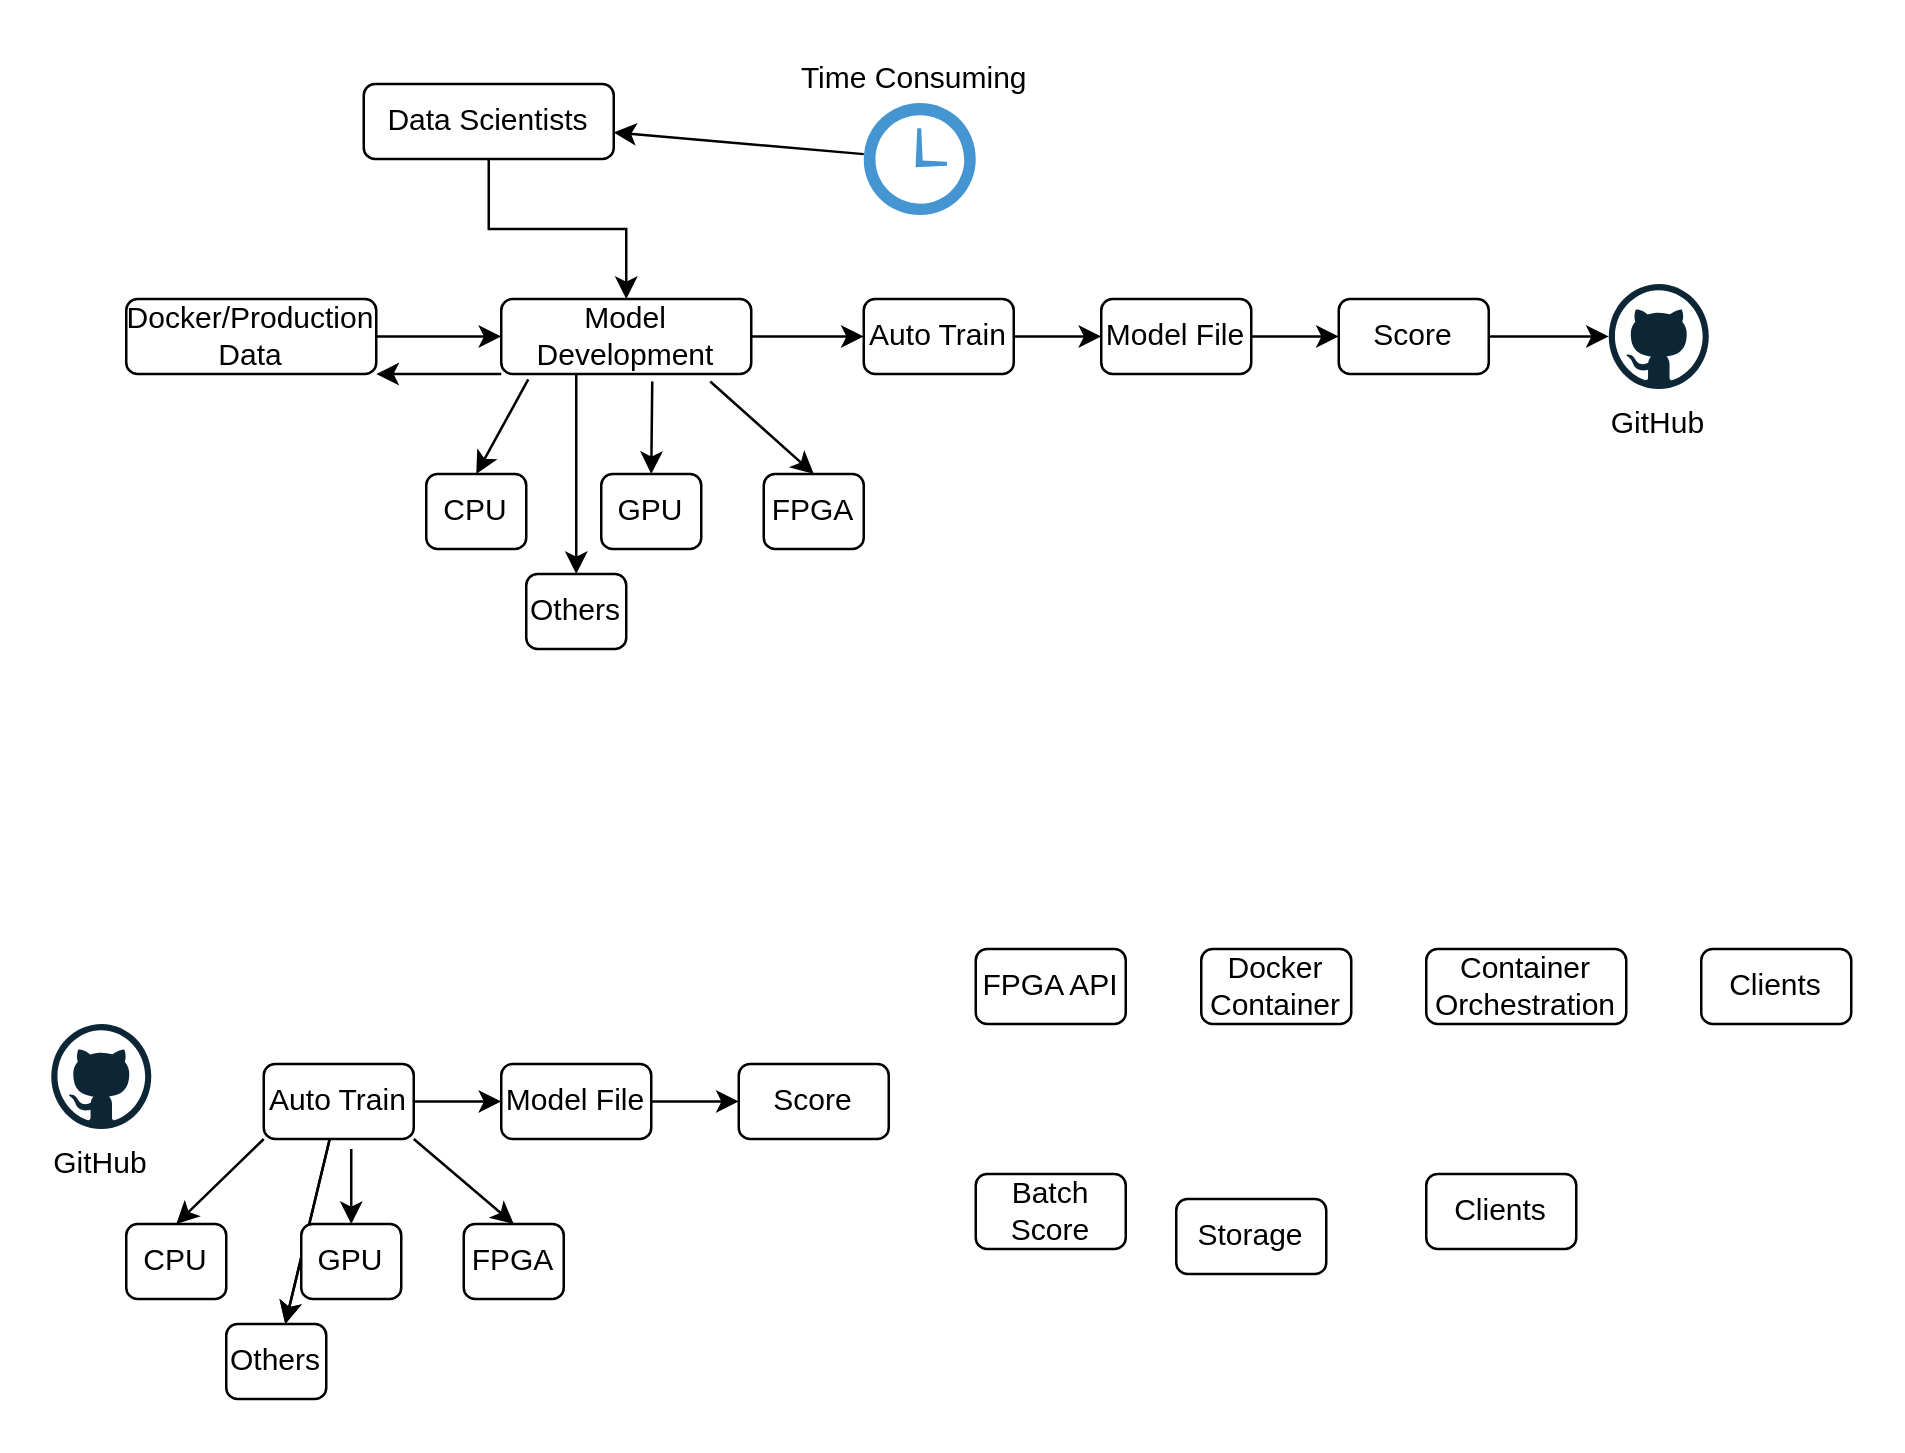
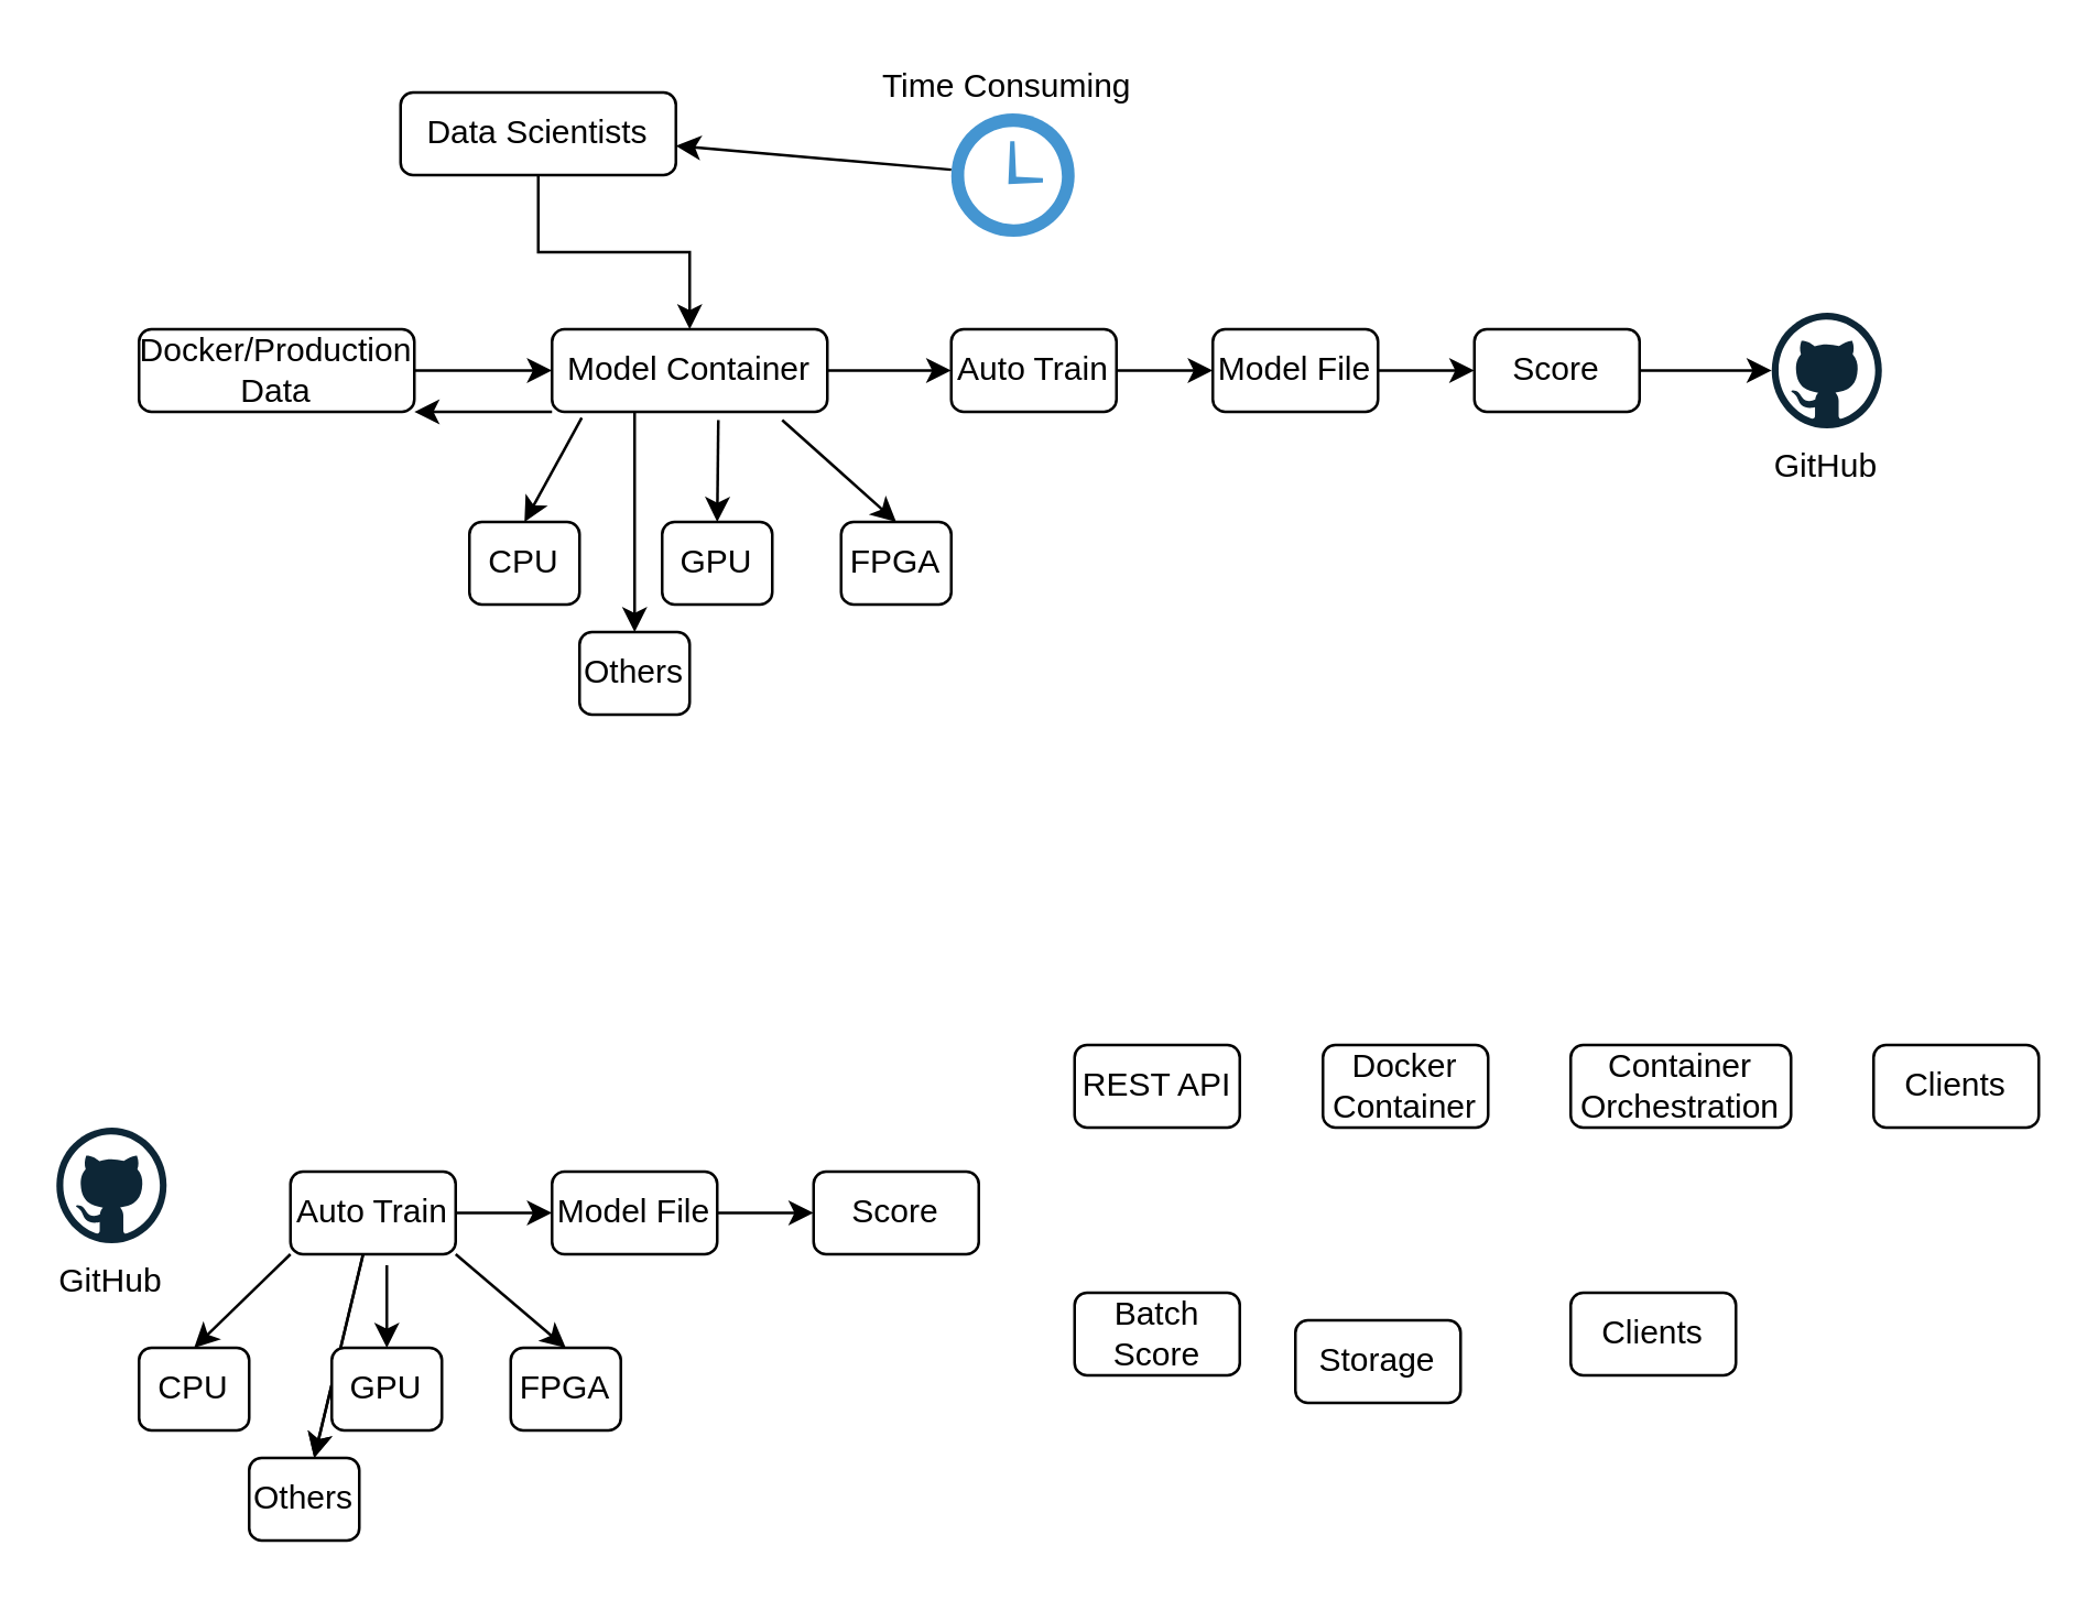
- <mxCell id="6" value="Model Development" style="rounded=1;whiteSpace=wrap;html=1;" vertex="1" parent="1"><mxGeometry x="200" y="119" width="100" height="30" as="geometry" /></mxCell>
+ <mxCell id="6" value="Model Container" style="rounded=1;whiteSpace=wrap;html=1;" vertex="1" parent="1"><mxGeometry x="200" y="119" width="100" height="30" as="geometry" /></mxCell>
- <mxCell id="44" value="FPGA API" style="rounded=1;whiteSpace=wrap;html=1;" vertex="1" parent="1"><mxGeometry x="389.8" y="379" width="60" height="30" as="geometry" /></mxCell>
+ <mxCell id="44" value="REST API" style="rounded=1;whiteSpace=wrap;html=1;" vertex="1" parent="1"><mxGeometry x="389.8" y="379" width="60" height="30" as="geometry" /></mxCell>
